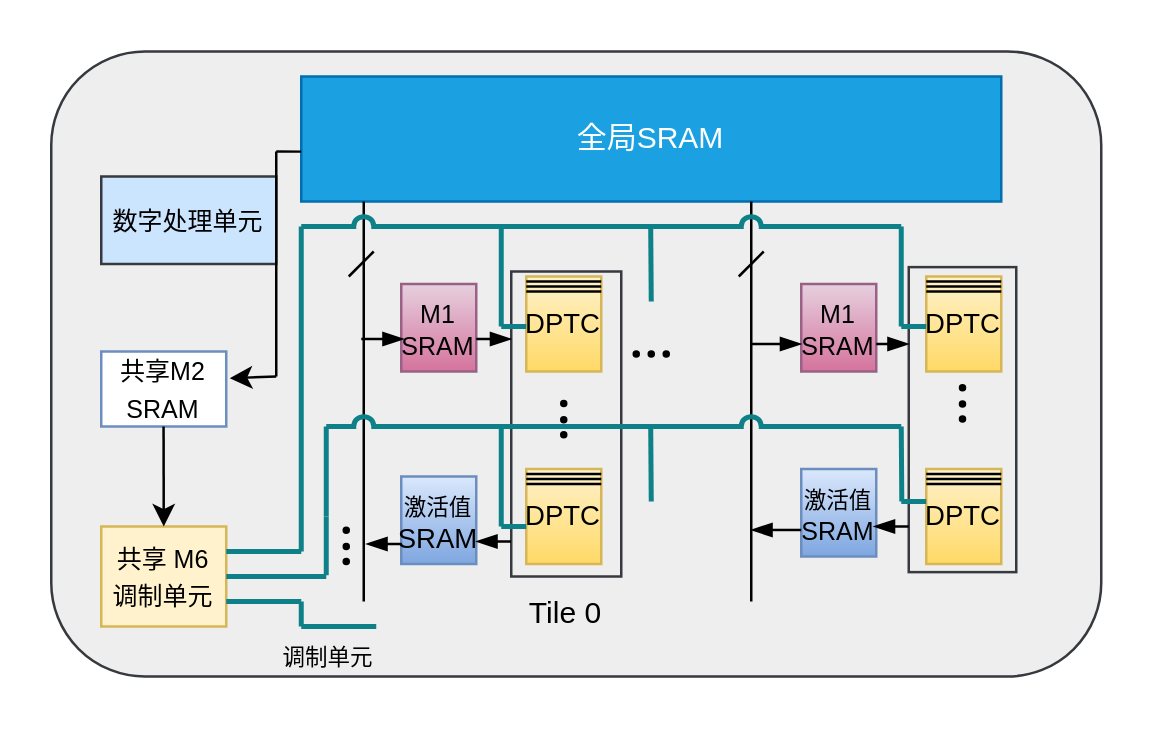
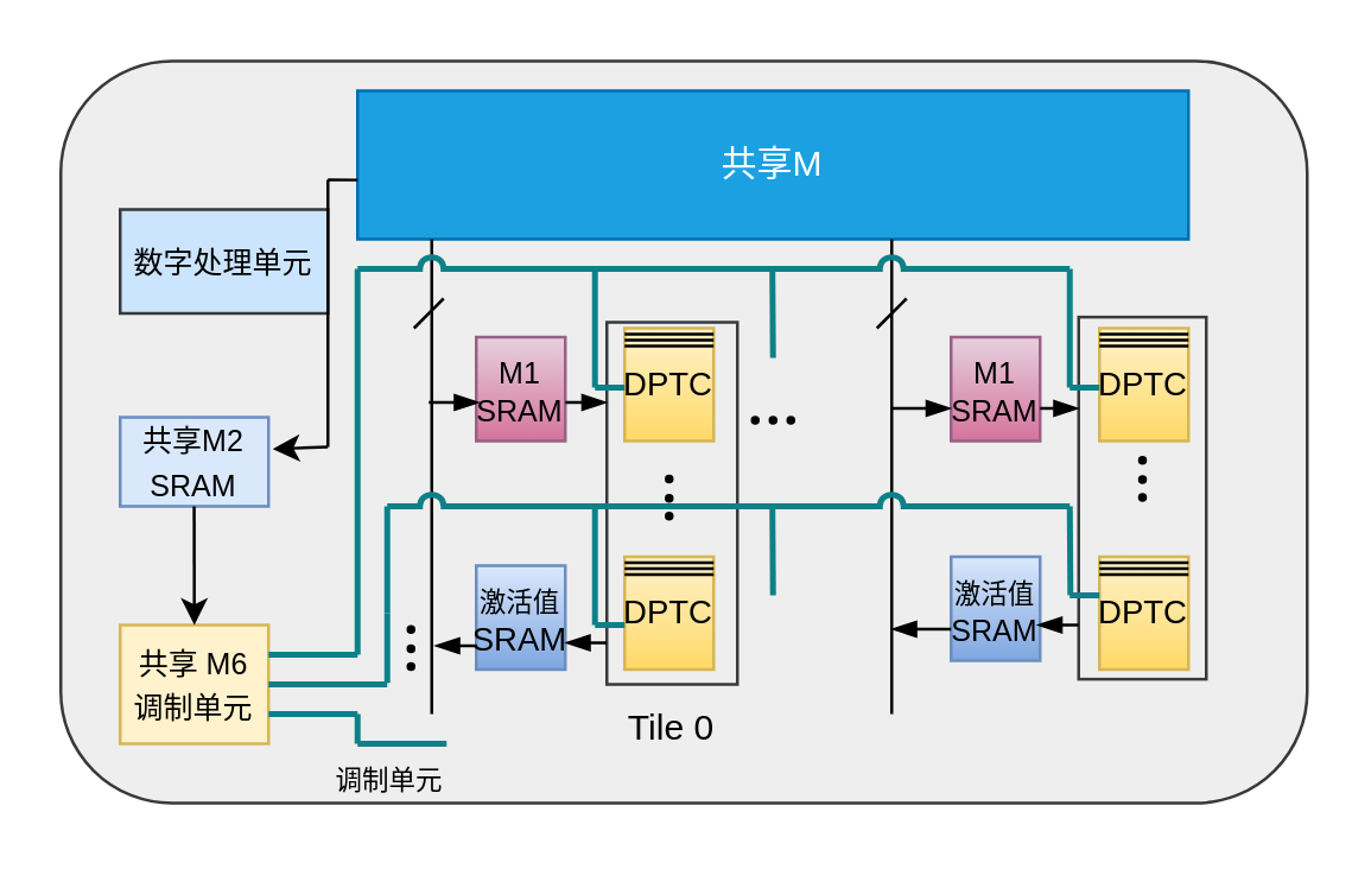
- <mxCell id="5" value="全局SRAM" style="rounded=0;whiteSpace=wrap;html=1;fillColor=#1ba1e2;strokeColor=#006EAF;fontColor=#ffffff;" vertex="1" parent="1"><mxGeometry x="120" y="30" width="280" height="50" as="geometry" /></mxCell>
+ <mxCell id="5" value="共享M" style="rounded=0;whiteSpace=wrap;html=1;fillColor=#1ba1e2;strokeColor=#006EAF;fontColor=#ffffff;" vertex="1" parent="1"><mxGeometry x="120" y="30" width="280" height="50" as="geometry" /></mxCell>
- <mxCell id="7" value="&lt;font style=&quot;font-size: 10px;&quot;&gt;共享M2 SRAM&lt;/font&gt;" style="rounded=0;whiteSpace=wrap;html=1;fillColor=#ffffff;strokeColor=#6c8ebf;" vertex="1" parent="1"><mxGeometry x="40" y="140" width="50" height="30" as="geometry" /></mxCell>
+ <mxCell id="7" value="&lt;font style=&quot;font-size: 10px;&quot;&gt;共享M2 SRAM&lt;/font&gt;" style="rounded=0;whiteSpace=wrap;html=1;fillColor=#dae8fc;strokeColor=#6c8ebf;" vertex="1" parent="1"><mxGeometry x="40" y="140" width="50" height="30" as="geometry" /></mxCell>
